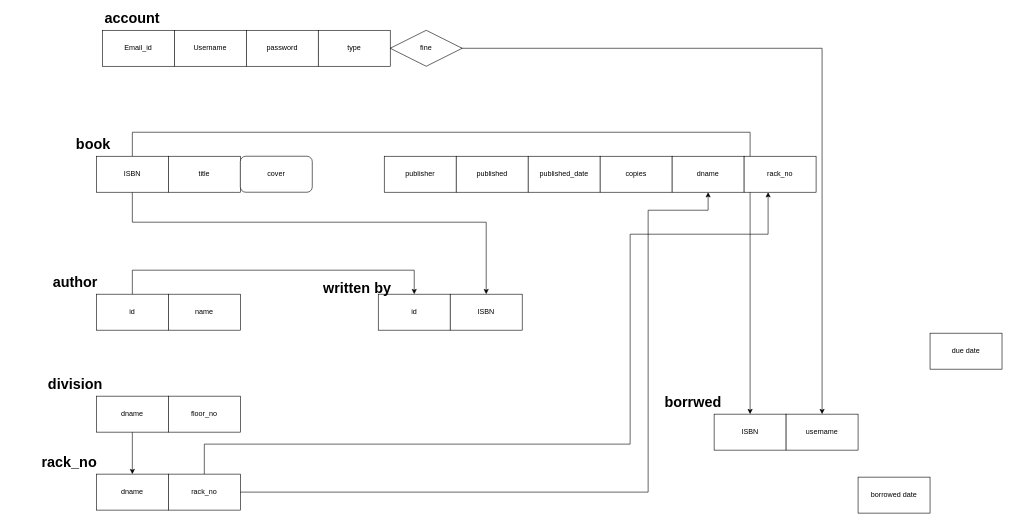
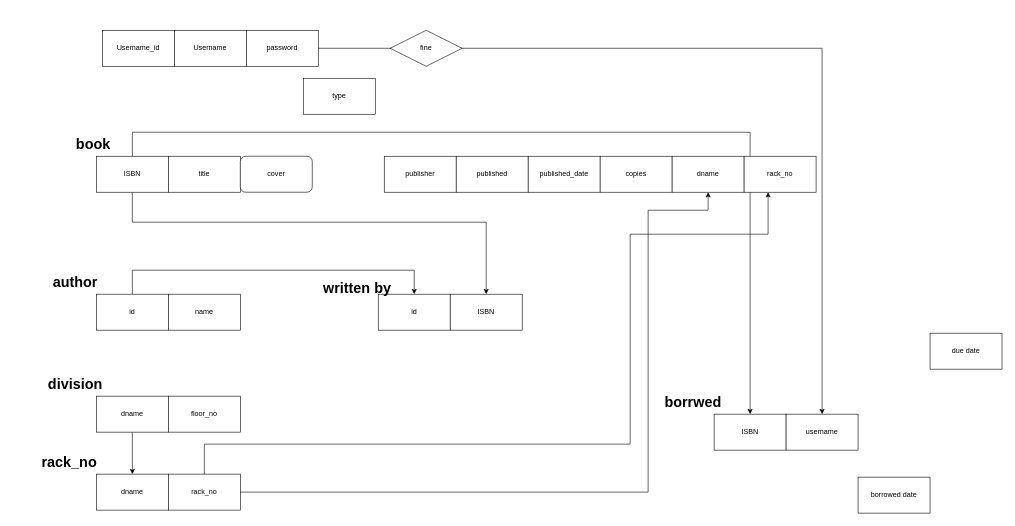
- <mxCell id="34" value="&lt;b&gt;&lt;font style=&quot;font-size: 24px&quot;&gt;account&lt;/font&gt;&lt;/b&gt;" style="text;html=1;strokeColor=none;fillColor=none;align=center;verticalAlign=middle;whiteSpace=wrap;rounded=0;" vertex="1" parent="1"><mxGeometry x="125" y="20" width="190" height="20" as="geometry" /></mxCell>
- <mxCell id="2" value="Email_id" style="rounded=0;whiteSpace=wrap;html=1;" vertex="1" parent="1"><mxGeometry x="170" y="50" width="120" height="60" as="geometry" /></mxCell>
+ <mxCell id="2" value="Username_id" style="rounded=0;whiteSpace=wrap;html=1;" vertex="1" parent="1"><mxGeometry x="170" y="50" width="120" height="60" as="geometry" /></mxCell>
- <mxCell id="21" value="type" style="rounded=0;whiteSpace=wrap;html=1;" vertex="1" parent="1"><mxGeometry x="530" y="50" width="120" height="60" as="geometry" /></mxCell>
+ <mxCell id="21" value="type" style="rounded=0;whiteSpace=wrap;html=1;" vertex="1" parent="1"><mxGeometry x="505" y="130" width="120" height="60" as="geometry" /></mxCell>
